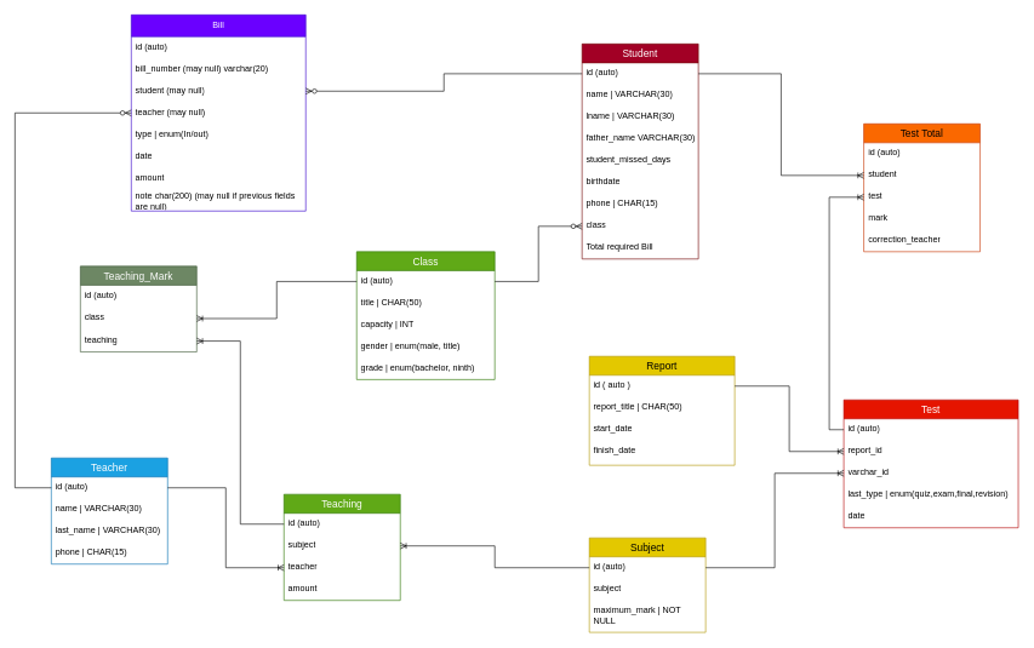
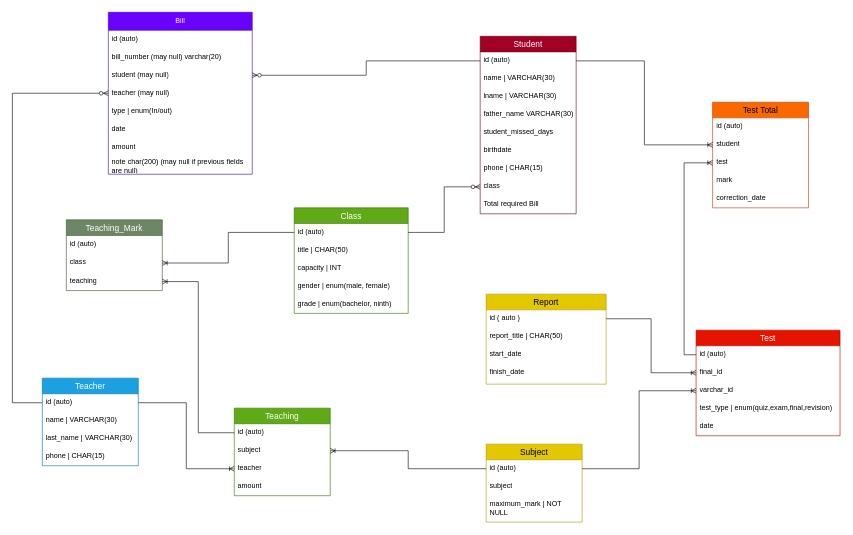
- <mxCell id="33" value="correction_teacher" style="text;strokeColor=none;fillColor=none;spacingLeft=4;spacingRight=4;overflow=hidden;rotatable=0;points=[[0,0.5],[1,0.5]];portConstraint=eastwest;fontSize=12;whiteSpace=wrap;html=1;" parent="28" vertex="1"><mxGeometry y="146" width="160" height="30" as="geometry" /></mxCell>
+ <mxCell id="33" value="correction_date" style="text;strokeColor=none;fillColor=none;spacingLeft=4;spacingRight=4;overflow=hidden;rotatable=0;points=[[0,0.5],[1,0.5]];portConstraint=eastwest;fontSize=12;whiteSpace=wrap;html=1;" parent="28" vertex="1"><mxGeometry y="146" width="160" height="30" as="geometry" /></mxCell>
- <mxCell id="45" value="gender | enum(male, title)" style="text;strokeColor=none;fillColor=none;spacingLeft=4;spacingRight=4;overflow=hidden;rotatable=0;points=[[0,0.5],[1,0.5]];portConstraint=eastwest;fontSize=12;whiteSpace=wrap;html=1;" parent="41" vertex="1"><mxGeometry y="116" width="190" height="30" as="geometry" /></mxCell>
+ <mxCell id="45" value="gender | enum(male, female)" style="text;strokeColor=none;fillColor=none;spacingLeft=4;spacingRight=4;overflow=hidden;rotatable=0;points=[[0,0.5],[1,0.5]];portConstraint=eastwest;fontSize=12;whiteSpace=wrap;html=1;" parent="41" vertex="1"><mxGeometry y="116" width="190" height="30" as="geometry" /></mxCell>
- <mxCell id="23" value="report_id" style="text;strokeColor=none;fillColor=none;spacingLeft=4;spacingRight=4;overflow=hidden;rotatable=0;points=[[0,0.5],[1,0.5]];portConstraint=eastwest;fontSize=12;whiteSpace=wrap;html=1;" parent="21" vertex="1"><mxGeometry y="56" width="240" height="30" as="geometry" /></mxCell>
+ <mxCell id="23" value="final_id" style="text;strokeColor=none;fillColor=none;spacingLeft=4;spacingRight=4;overflow=hidden;rotatable=0;points=[[0,0.5],[1,0.5]];portConstraint=eastwest;fontSize=12;whiteSpace=wrap;html=1;" parent="21" vertex="1"><mxGeometry y="56" width="240" height="30" as="geometry" /></mxCell>
- <mxCell id="25" value="last_type | enum(quiz,exam,final,revision)" style="text;strokeColor=none;fillColor=none;spacingLeft=4;spacingRight=4;overflow=hidden;rotatable=0;points=[[0,0.5],[1,0.5]];portConstraint=eastwest;fontSize=12;whiteSpace=wrap;html=1;" parent="21" vertex="1"><mxGeometry y="116" width="240" height="30" as="geometry" /></mxCell>
+ <mxCell id="25" value="test_type | enum(quiz,exam,final,revision)" style="text;strokeColor=none;fillColor=none;spacingLeft=4;spacingRight=4;overflow=hidden;rotatable=0;points=[[0,0.5],[1,0.5]];portConstraint=eastwest;fontSize=12;whiteSpace=wrap;html=1;" parent="21" vertex="1"><mxGeometry y="116" width="240" height="30" as="geometry" /></mxCell>
